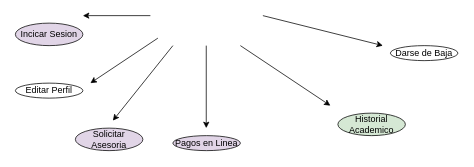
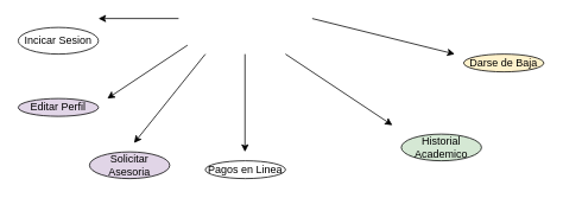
- <mxCell id="10" value="Incicar Sesion" style="ellipse;whiteSpace=wrap;html=1;fillColor=#e1d5e7;" vertex="1" parent="1"><mxGeometry x="20" y="30" width="90" height="30" as="geometry" /></mxCell>
+ <mxCell id="10" value="Incicar Sesion" style="ellipse;whiteSpace=wrap;html=1;" vertex="1" parent="1"><mxGeometry x="20" y="30" width="90" height="30" as="geometry" /></mxCell>
- <mxCell id="7" value="Darse de Baja" style="ellipse;whiteSpace=wrap;html=1;" vertex="1" parent="1"><mxGeometry x="520" y="60" width="90" height="20" as="geometry" /></mxCell>
+ <mxCell id="7" value="Darse de Baja" style="ellipse;whiteSpace=wrap;html=1;fillColor=#fff2cc;" vertex="1" parent="1"><mxGeometry x="520" y="60" width="90" height="20" as="geometry" /></mxCell>
- <mxCell id="11" value="Editar Perfil" style="ellipse;whiteSpace=wrap;html=1;" vertex="1" parent="1"><mxGeometry x="20" y="110" width="90" height="20" as="geometry" /></mxCell>
+ <mxCell id="11" value="Editar Perfil" style="ellipse;whiteSpace=wrap;html=1;fillColor=#e1d5e7;" vertex="1" parent="1"><mxGeometry x="20" y="110" width="90" height="20" as="geometry" /></mxCell>
- <mxCell id="5" value="Pagos en Linea" style="ellipse;whiteSpace=wrap;html=1;fillColor=#e1d5e7;" vertex="1" parent="1"><mxGeometry x="230" y="180" width="90" height="20" as="geometry" /></mxCell>
+ <mxCell id="5" value="Pagos en Linea" style="ellipse;whiteSpace=wrap;html=1;" vertex="1" parent="1"><mxGeometry x="230" y="180" width="90" height="20" as="geometry" /></mxCell>
